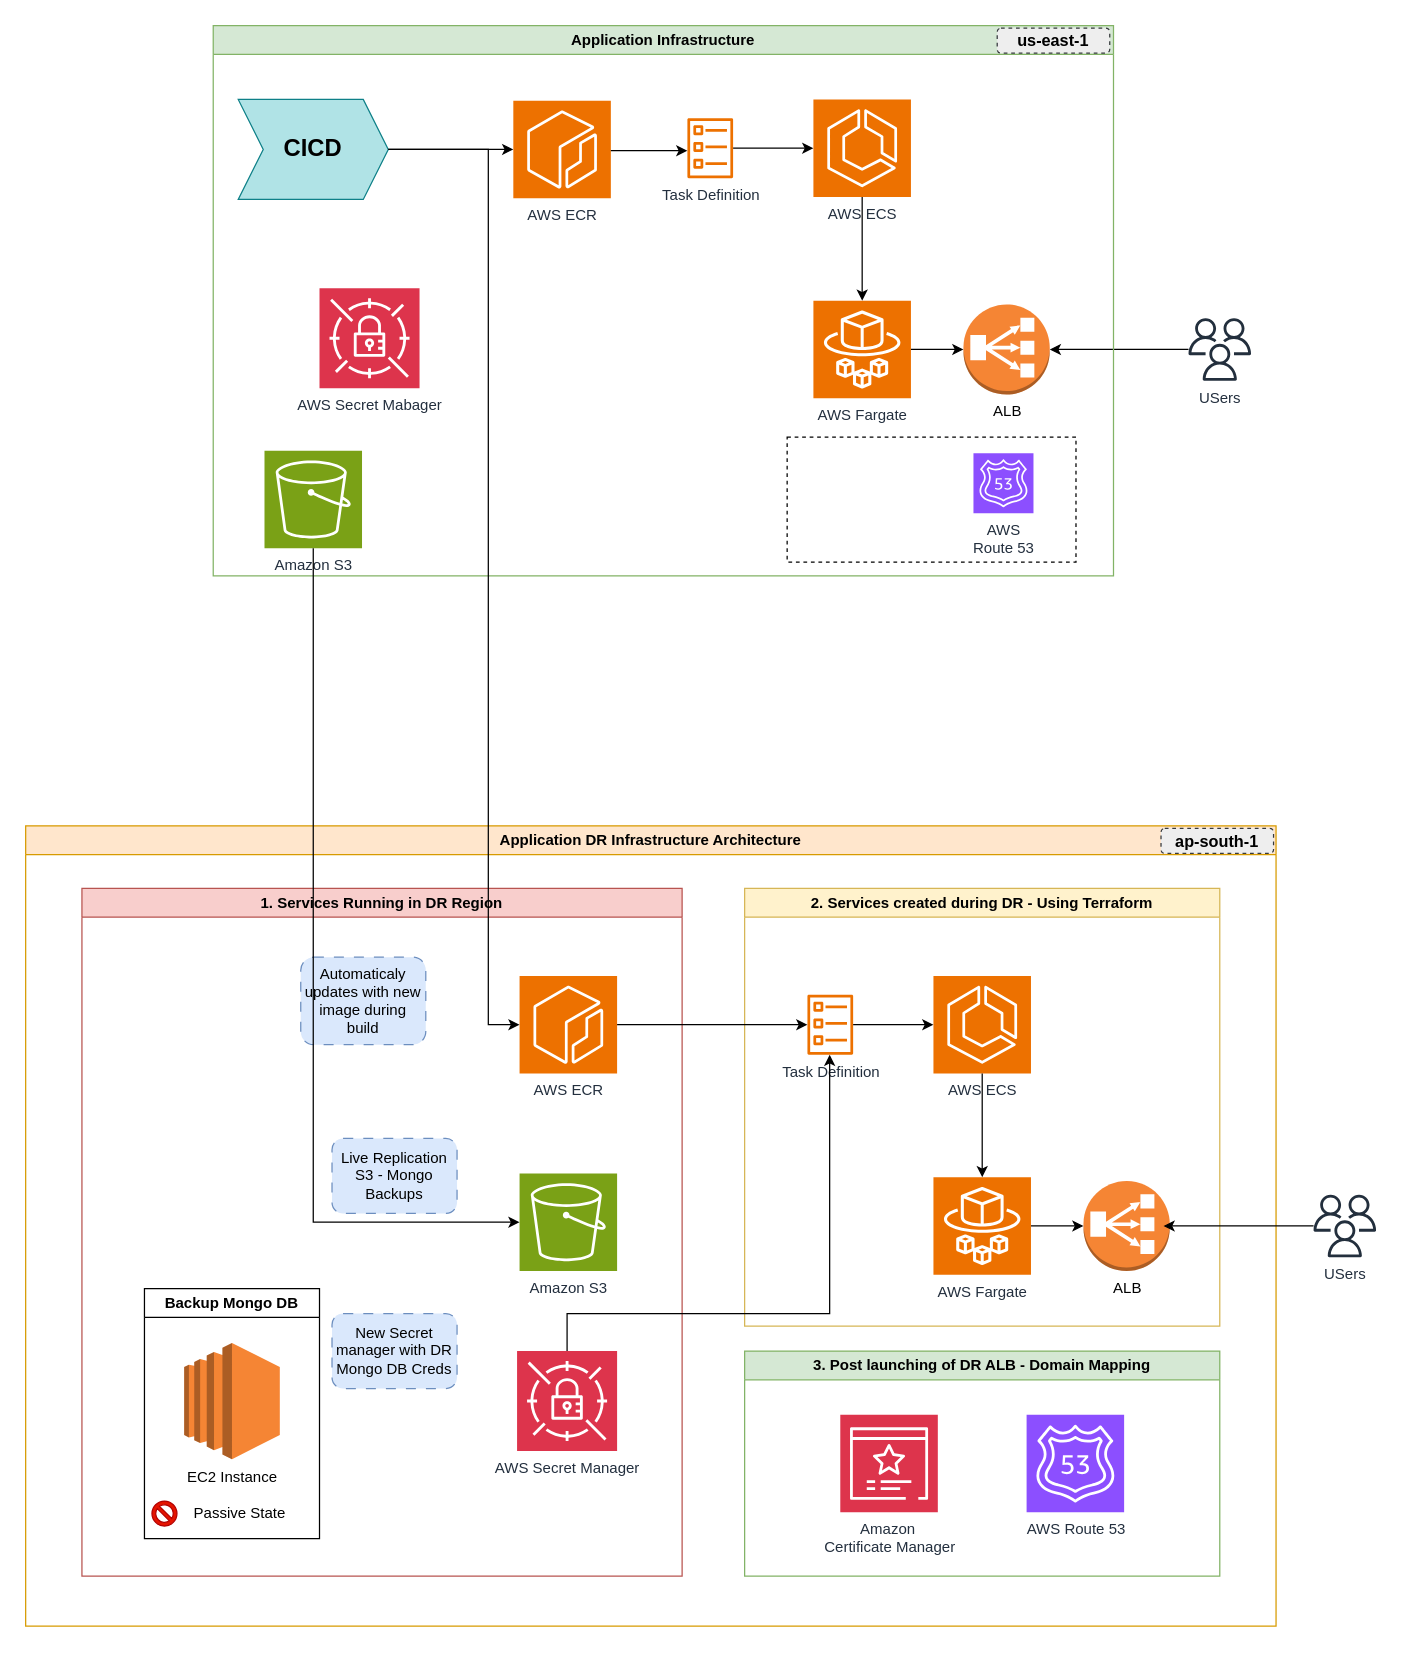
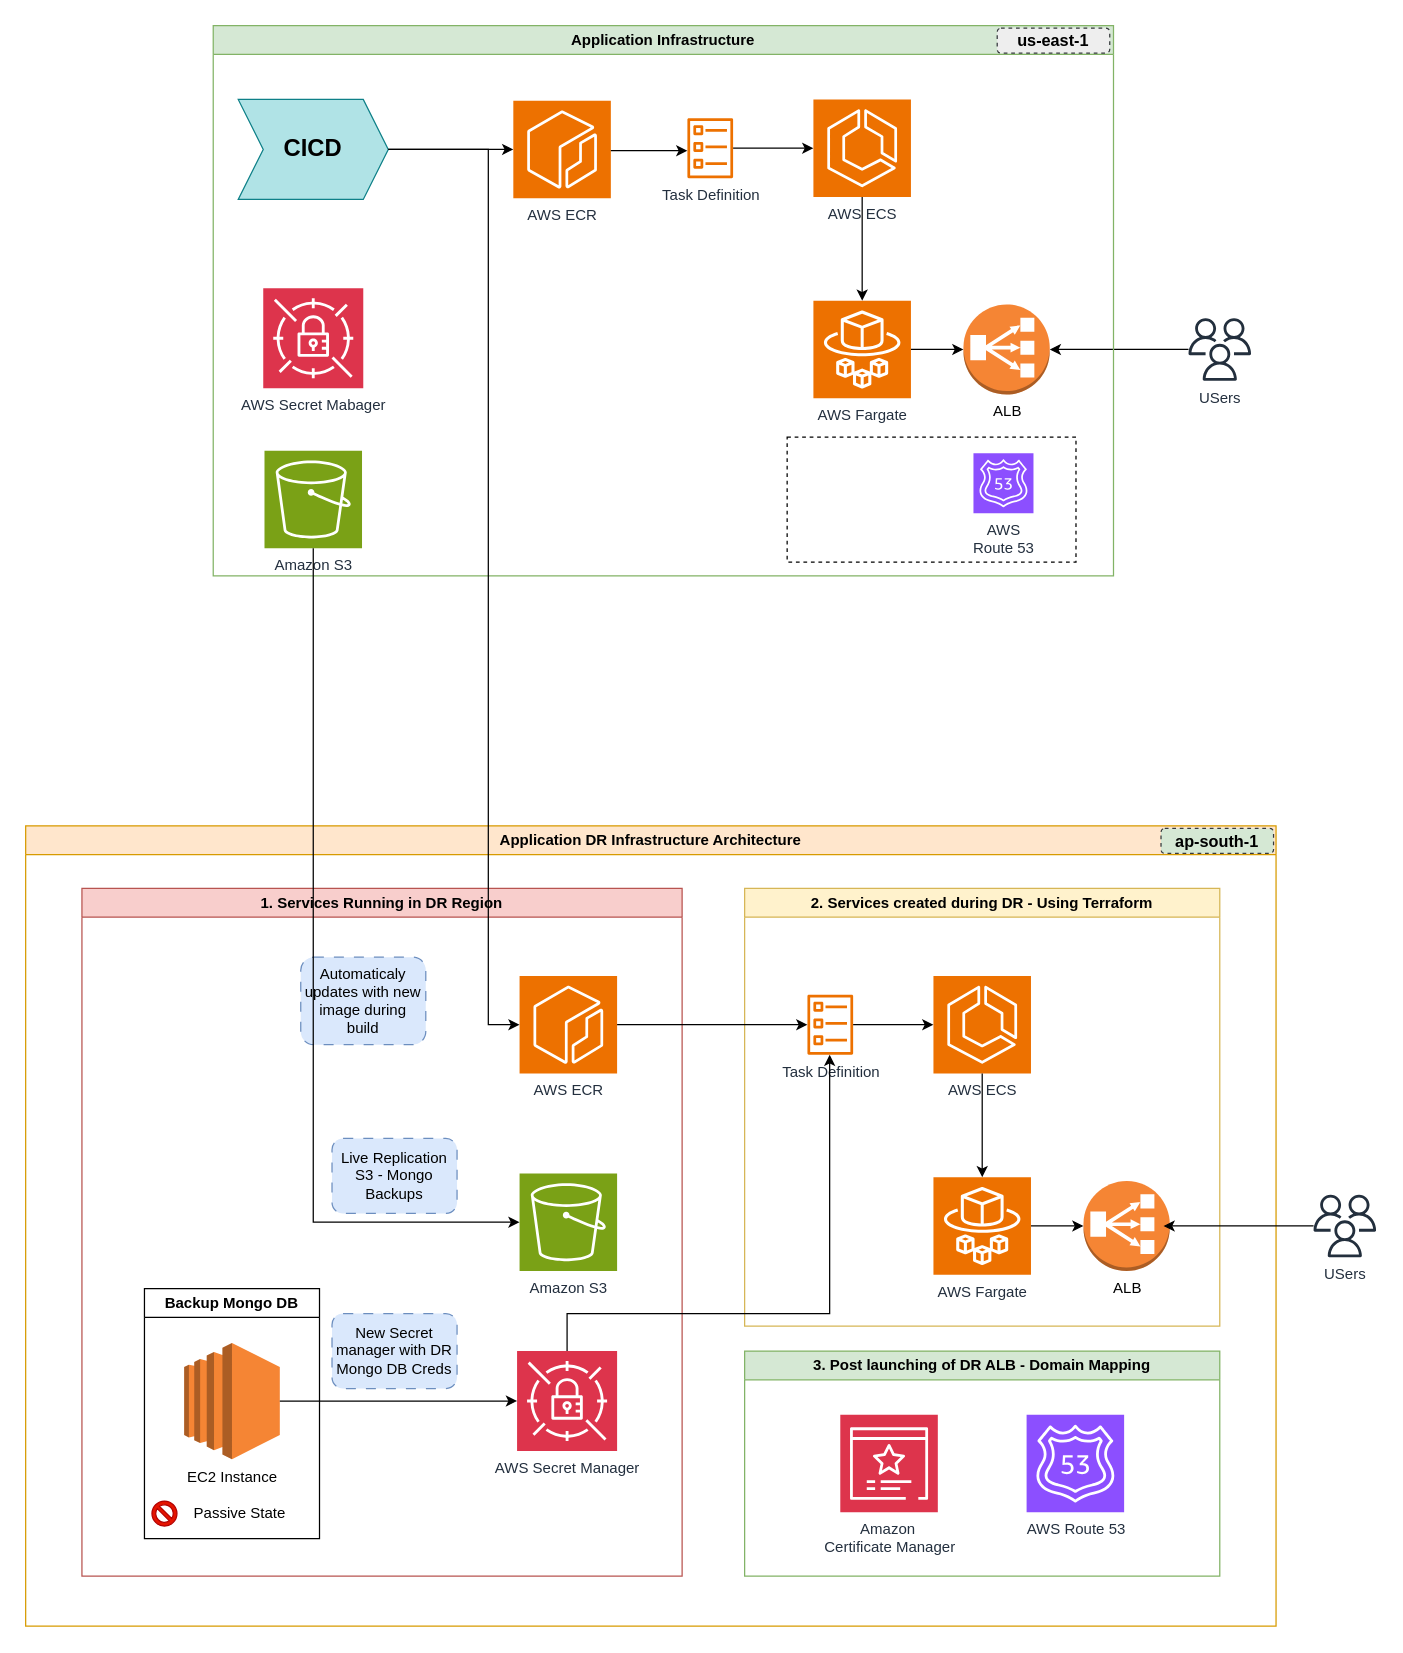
- <mxCell id="32" value="AWS Secret Mabager" style="sketch=0;points=[[0,0,0],[0.25,0,0],[0.5,0,0],[0.75,0,0],[1,0,0],[0,1,0],[0.25,1,0],[0.5,1,0],[0.75,1,0],[1,1,0],[0,0.25,0],[0,0.5,0],[0,0.75,0],[1,0.25,0],[1,0.5,0],[1,0.75,0]];outlineConnect=0;fontColor=#232F3E;fillColor=#DD344C;strokeColor=#ffffff;dashed=0;verticalLabelPosition=bottom;verticalAlign=top;align=center;html=1;fontSize=12;fontStyle=0;aspect=fixed;shape=mxgraph.aws4.resourceIcon;resIcon=mxgraph.aws4.secrets_manager;" parent="31" vertex="1"><mxGeometry x="85" y="210" width="80" height="80" as="geometry" /></mxCell>
+ <mxCell id="32" value="AWS Secret Mabager" style="sketch=0;points=[[0,0,0],[0.25,0,0],[0.5,0,0],[0.75,0,0],[1,0,0],[0,1,0],[0.25,1,0],[0.5,1,0],[0.75,1,0],[1,1,0],[0,0.25,0],[0,0.5,0],[0,0.75,0],[1,0.25,0],[1,0.5,0],[1,0.75,0]];outlineConnect=0;fontColor=#232F3E;fillColor=#DD344C;strokeColor=#ffffff;dashed=0;verticalLabelPosition=bottom;verticalAlign=top;align=center;html=1;fontSize=12;fontStyle=0;aspect=fixed;shape=mxgraph.aws4.resourceIcon;resIcon=mxgraph.aws4.secrets_manager;" parent="31" vertex="1"><mxGeometry x="40" y="210" width="80" height="80" as="geometry" /></mxCell>
- <mxCell id="3" value="&lt;b&gt;&lt;font style=&quot;font-size: 13px;&quot;&gt;ap-south-1&lt;/font&gt;&lt;/b&gt;" style="rounded=1;whiteSpace=wrap;html=1;fillColor=#eeeeee;strokeColor=#36393d;dashed=1;" parent="2" vertex="1"><mxGeometry x="908" y="2" width="90" height="20" as="geometry" /></mxCell>
+ <mxCell id="3" value="&lt;b&gt;&lt;font style=&quot;font-size: 13px;&quot;&gt;ap-south-1&lt;/font&gt;&lt;/b&gt;" style="rounded=1;whiteSpace=wrap;html=1;fillColor=#d5e8d4;strokeColor=#36393d;dashed=1;" parent="2" vertex="1"><mxGeometry x="908" y="2" width="90" height="20" as="geometry" /></mxCell>
+ <mxCell id="15" style="edgeStyle=orthogonalEdgeStyle;rounded=0;orthogonalLoop=1;jettySize=auto;html=1;" parent="4" source="12" target="10" edge="1"><mxGeometry relative="1" as="geometry" /></mxCell>
